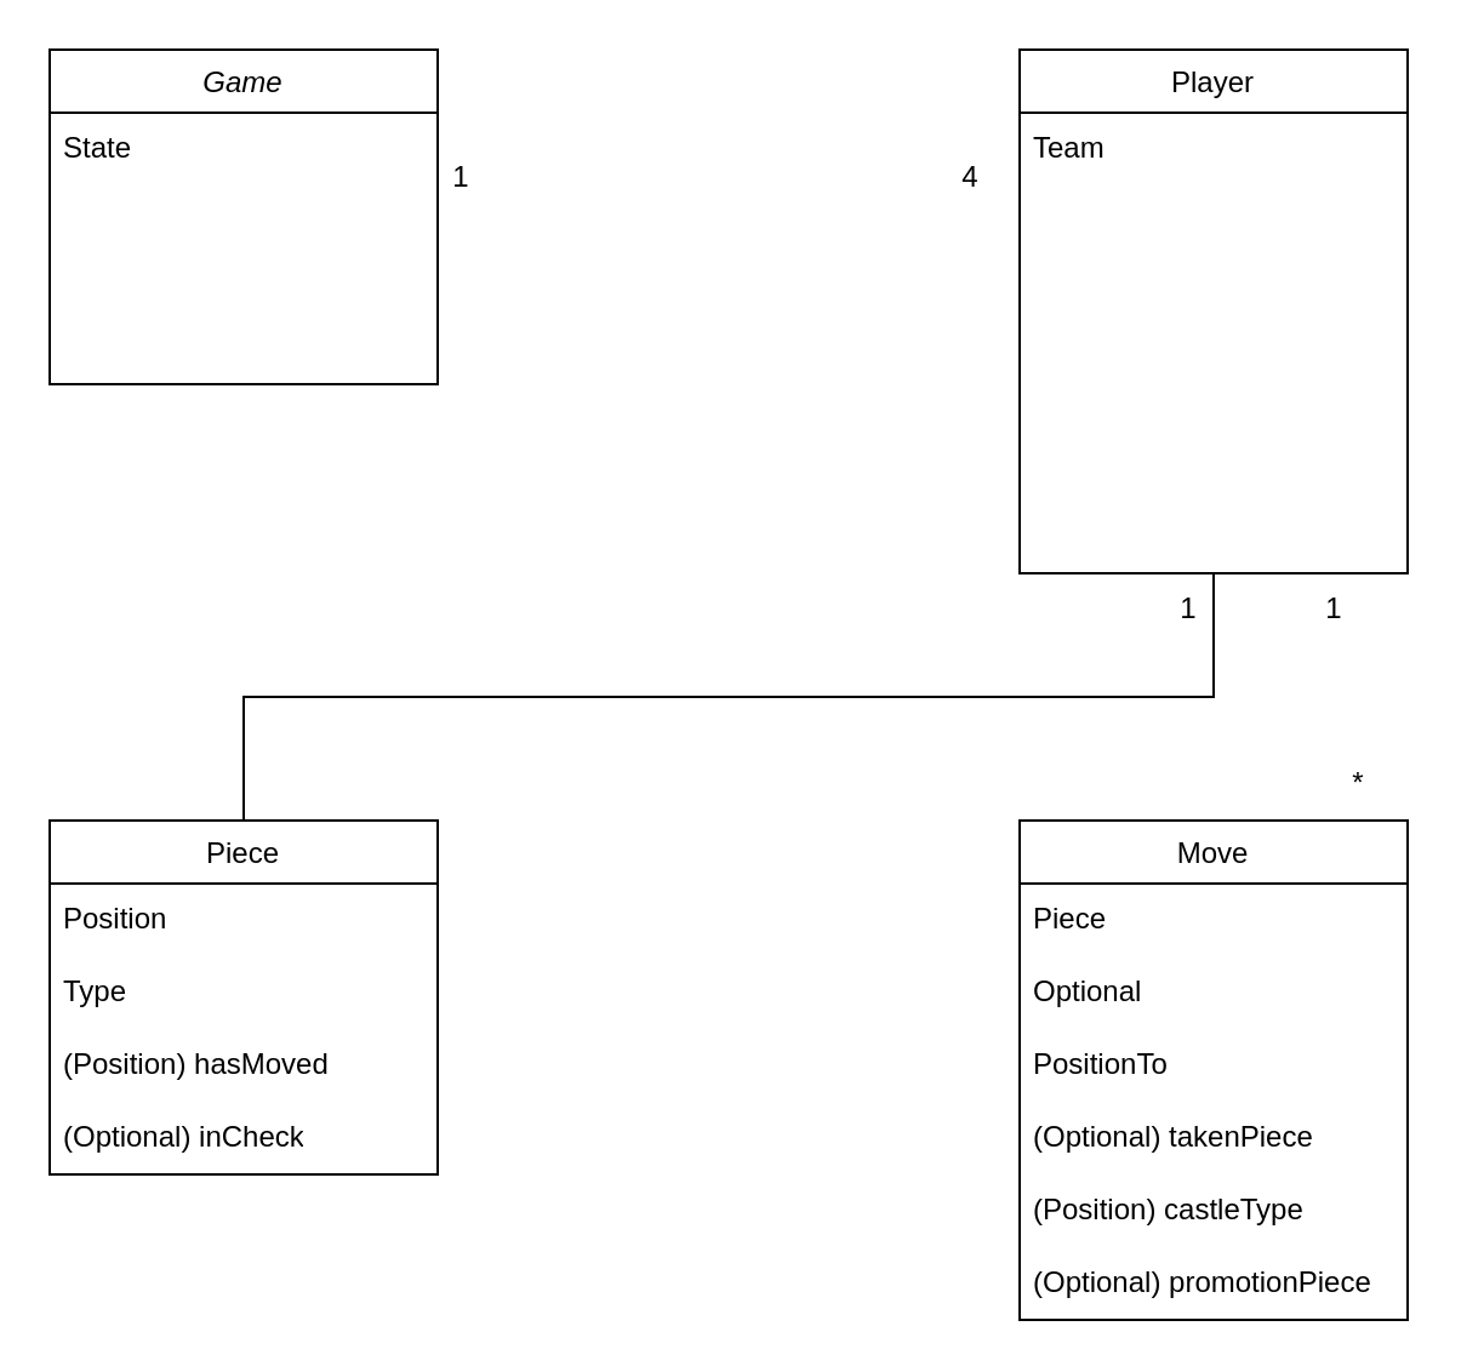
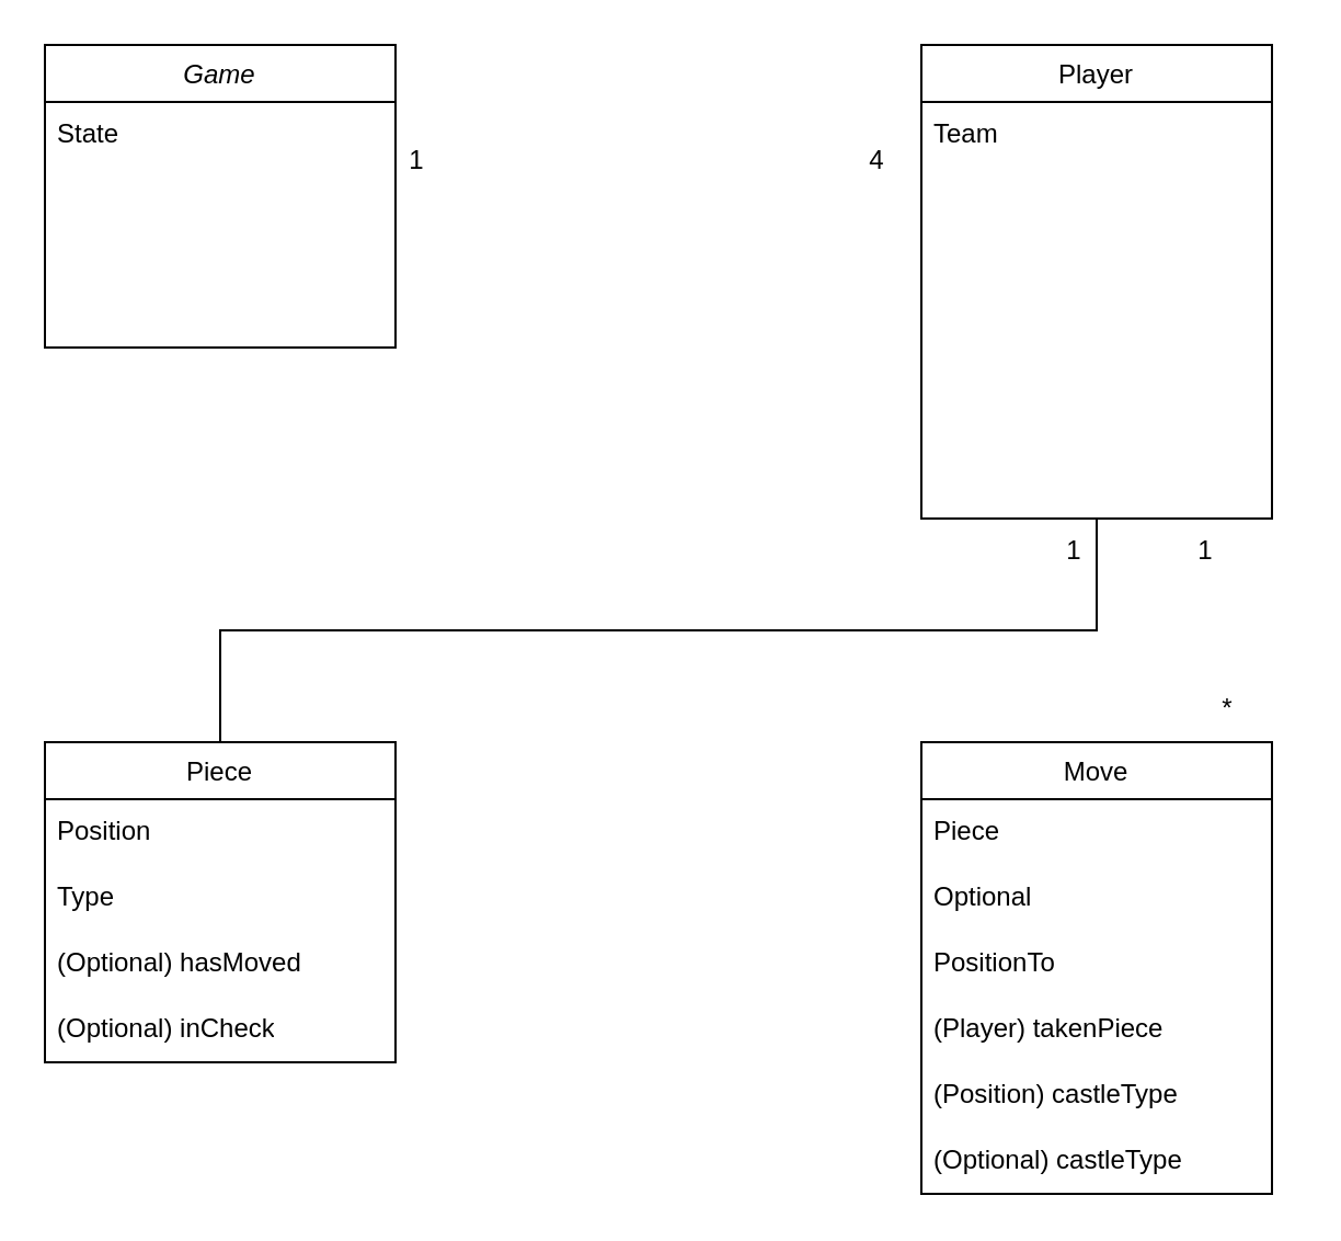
- <mxCell id="7" value="(Position) hasMoved" style="text;strokeColor=none;fillColor=none;align=left;verticalAlign=middle;spacingLeft=4;spacingRight=4;overflow=hidden;points=[[0,0.5],[1,0.5]];portConstraint=eastwest;rotatable=0;whiteSpace=wrap;html=1;" vertex="1" parent="4"><mxGeometry y="86" width="160" height="30" as="geometry" /></mxCell>
+ <mxCell id="7" value="(Optional) hasMoved" style="text;strokeColor=none;fillColor=none;align=left;verticalAlign=middle;spacingLeft=4;spacingRight=4;overflow=hidden;points=[[0,0.5],[1,0.5]];portConstraint=eastwest;rotatable=0;whiteSpace=wrap;html=1;" vertex="1" parent="4"><mxGeometry y="86" width="160" height="30" as="geometry" /></mxCell>
- <mxCell id="13" value="(Optional) takenPiece" style="text;strokeColor=none;fillColor=none;align=left;verticalAlign=middle;spacingLeft=4;spacingRight=4;overflow=hidden;points=[[0,0.5],[1,0.5]];portConstraint=eastwest;rotatable=0;whiteSpace=wrap;html=1;" vertex="1" parent="9"><mxGeometry y="116" width="160" height="30" as="geometry" /></mxCell>
+ <mxCell id="13" value="(Player) takenPiece" style="text;strokeColor=none;fillColor=none;align=left;verticalAlign=middle;spacingLeft=4;spacingRight=4;overflow=hidden;points=[[0,0.5],[1,0.5]];portConstraint=eastwest;rotatable=0;whiteSpace=wrap;html=1;" vertex="1" parent="9"><mxGeometry y="116" width="160" height="30" as="geometry" /></mxCell>
- <mxCell id="15" value="(Optional) promotionPiece" style="text;strokeColor=none;fillColor=none;align=left;verticalAlign=middle;spacingLeft=4;spacingRight=4;overflow=hidden;points=[[0,0.5],[1,0.5]];portConstraint=eastwest;rotatable=0;whiteSpace=wrap;html=1;" vertex="1" parent="9"><mxGeometry y="176" width="160" height="30" as="geometry" /></mxCell>
+ <mxCell id="15" value="(Optional) castleType" style="text;strokeColor=none;fillColor=none;align=left;verticalAlign=middle;spacingLeft=4;spacingRight=4;overflow=hidden;points=[[0,0.5],[1,0.5]];portConstraint=eastwest;rotatable=0;whiteSpace=wrap;html=1;" vertex="1" parent="9"><mxGeometry y="176" width="160" height="30" as="geometry" /></mxCell>
